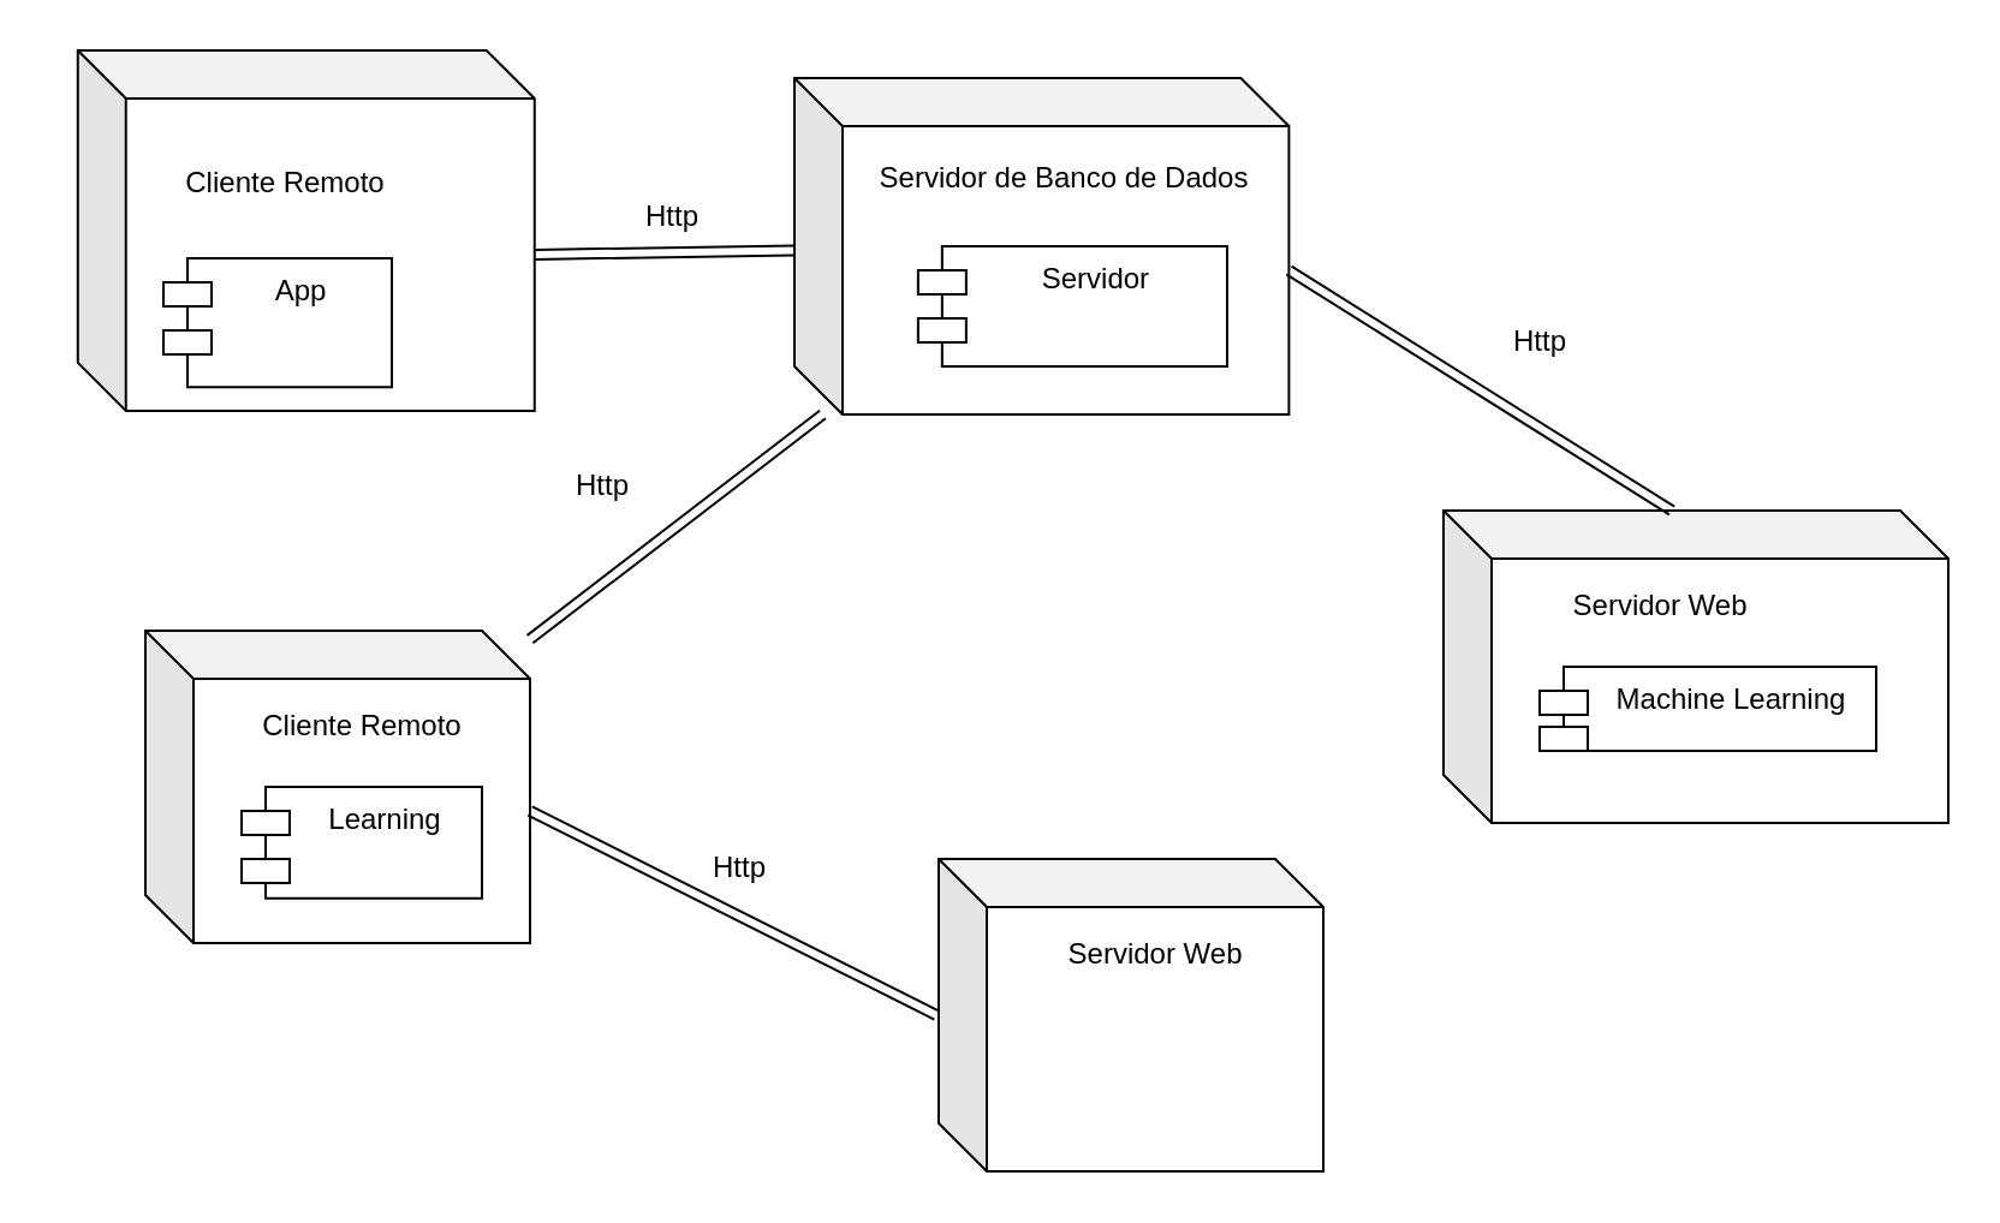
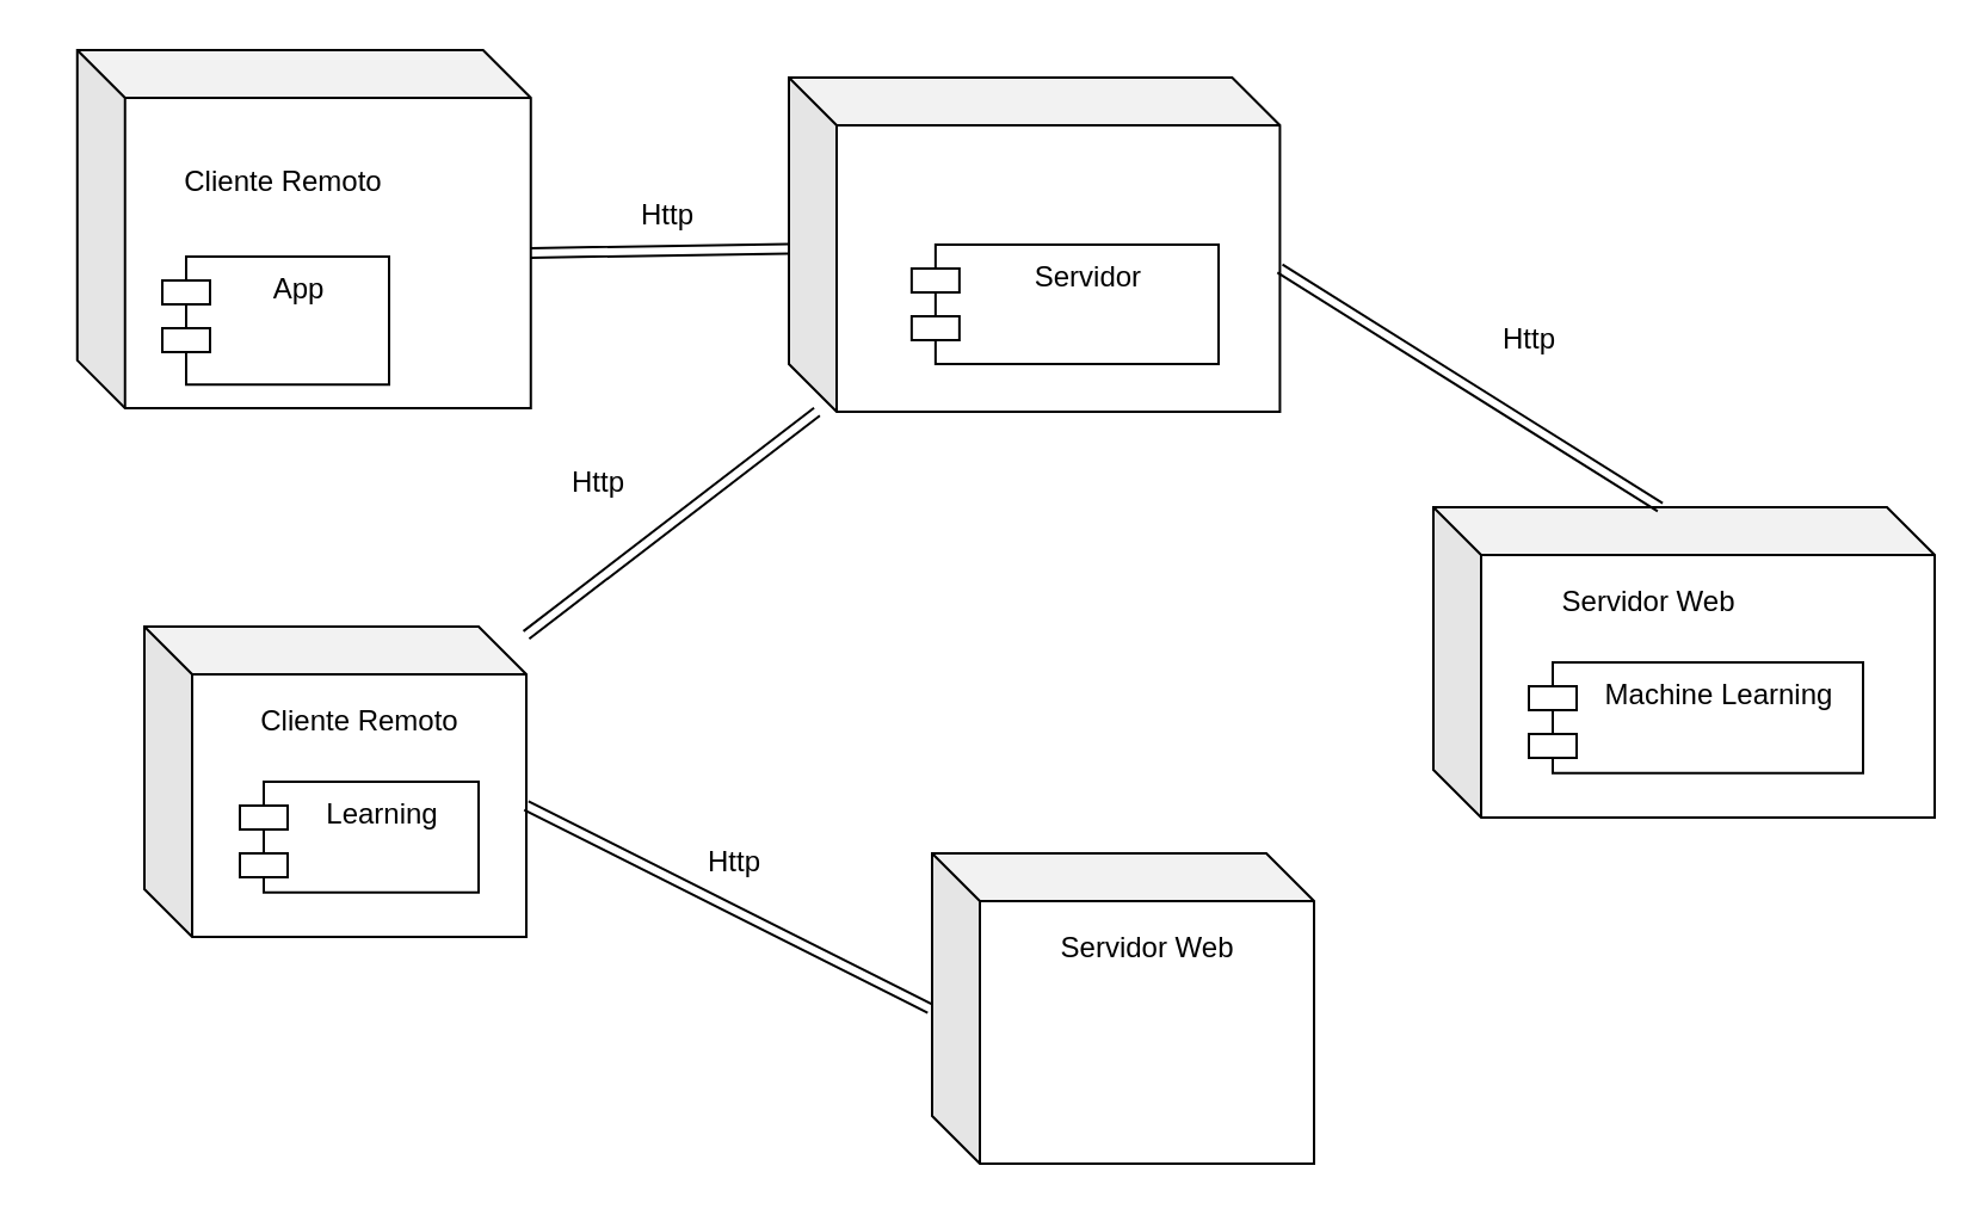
- <mxCell id="21" value="Servidor de Banco de Dados" style="text;html=1;align=center;verticalAlign=middle;resizable=0;points=[];autosize=1;" vertex="1" parent="18"><mxGeometry x="27.499" y="32" width="170" height="20" as="geometry" /></mxCell>
- <mxCell id="27" value="Machine Learning" style="shape=module;align=left;spacingLeft=20;align=center;verticalAlign=top;" vertex="1" parent="25"><mxGeometry x="40" y="65" width="140" height="35" as="geometry" /></mxCell>
+ <mxCell id="27" value="Machine Learning" style="shape=module;align=left;spacingLeft=20;align=center;verticalAlign=top;" vertex="1" parent="25"><mxGeometry x="40" y="65" width="140" height="46.43" as="geometry" /></mxCell>
